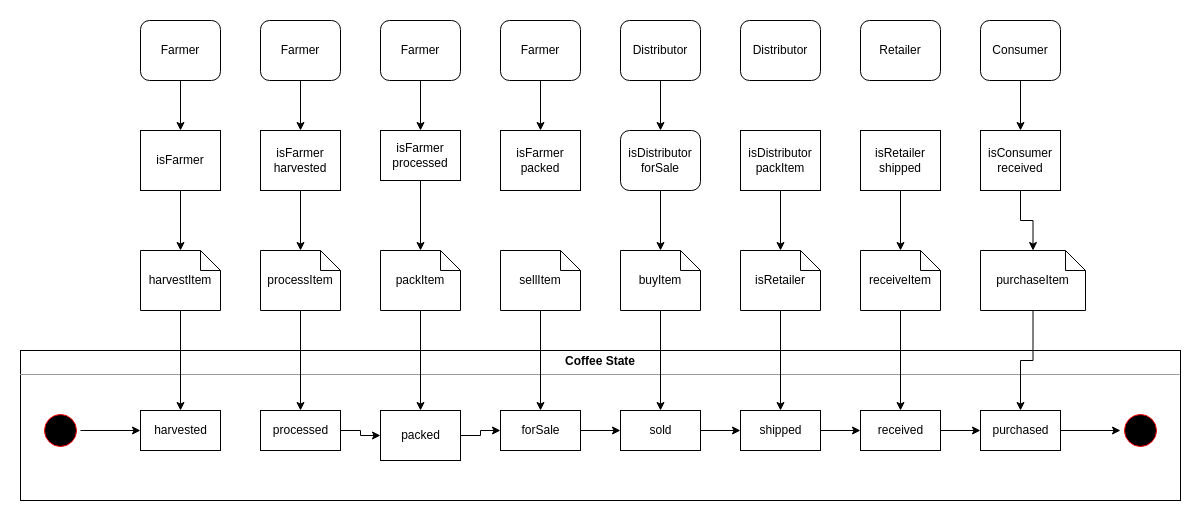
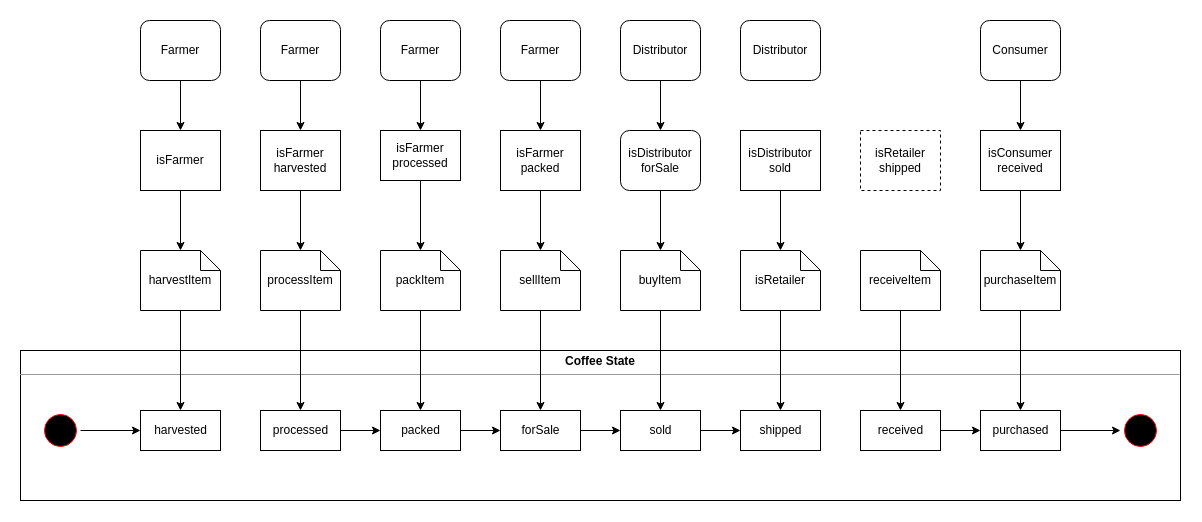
- <mxCell id="6" value="Retailer" style="rounded=1;whiteSpace=wrap;html=1;" parent="1" vertex="1"><mxGeometry x="860" y="20" width="80" height="60" as="geometry" /></mxCell>
- <mxCell id="56" value="isDistributor&lt;br&gt;packItem" style="rounded=0;whiteSpace=wrap;html=1;" vertex="1" parent="1"><mxGeometry x="740" y="130" width="80" height="60" as="geometry" /></mxCell>
+ <mxCell id="56" value="isDistributor&lt;br&gt;sold" style="rounded=0;whiteSpace=wrap;html=1;" vertex="1" parent="1"><mxGeometry x="740" y="130" width="80" height="60" as="geometry" /></mxCell>
- <mxCell id="60" value="isRetailer&lt;br&gt;shipped" style="rounded=0;whiteSpace=wrap;html=1;" vertex="1" parent="1"><mxGeometry x="860" y="130" width="80" height="60" as="geometry" /></mxCell>
+ <mxCell id="60" value="isRetailer&lt;br&gt;shipped" style="rounded=0;whiteSpace=wrap;html=1;dashed=1;" vertex="1" parent="1"><mxGeometry x="860" y="130" width="80" height="60" as="geometry" /></mxCell>
+ <mxCell id="46" value="" style="edgeStyle=orthogonalEdgeStyle;rounded=0;orthogonalLoop=1;jettySize=auto;html=1;" edge="1" parent="1" source="47" target="49"><mxGeometry relative="1" as="geometry" /></mxCell>
- <mxCell id="59" value="" style="edgeStyle=orthogonalEdgeStyle;rounded=0;orthogonalLoop=1;jettySize=auto;html=1;" edge="1" parent="1" source="60" target="62"><mxGeometry relative="1" as="geometry" /></mxCell>
- <mxCell id="66" value="purchaseItem" style="shape=note;size=20;whiteSpace=wrap;html=1;" vertex="1" parent="1"><mxGeometry x="980" y="250" width="105" height="60" as="geometry" /></mxCell>
+ <mxCell id="66" value="purchaseItem" style="shape=note;size=20;whiteSpace=wrap;html=1;" vertex="1" parent="1"><mxGeometry x="980" y="250" width="80" height="60" as="geometry" /></mxCell>
- <mxCell id="21" value="" style="edgeStyle=orthogonalEdgeStyle;rounded=0;orthogonalLoop=1;jettySize=auto;html=1;" edge="1" parent="1" source="22" target="24"><mxGeometry relative="1" as="geometry" /></mxCell>
- <mxCell id="16" value="packed" style="html=1;" parent="1" vertex="1"><mxGeometry x="380" y="410" width="80" height="50" as="geometry" /></mxCell>
+ <mxCell id="16" value="packed" style="html=1;" parent="1" vertex="1"><mxGeometry x="380" y="410" width="80" height="40" as="geometry" /></mxCell>
